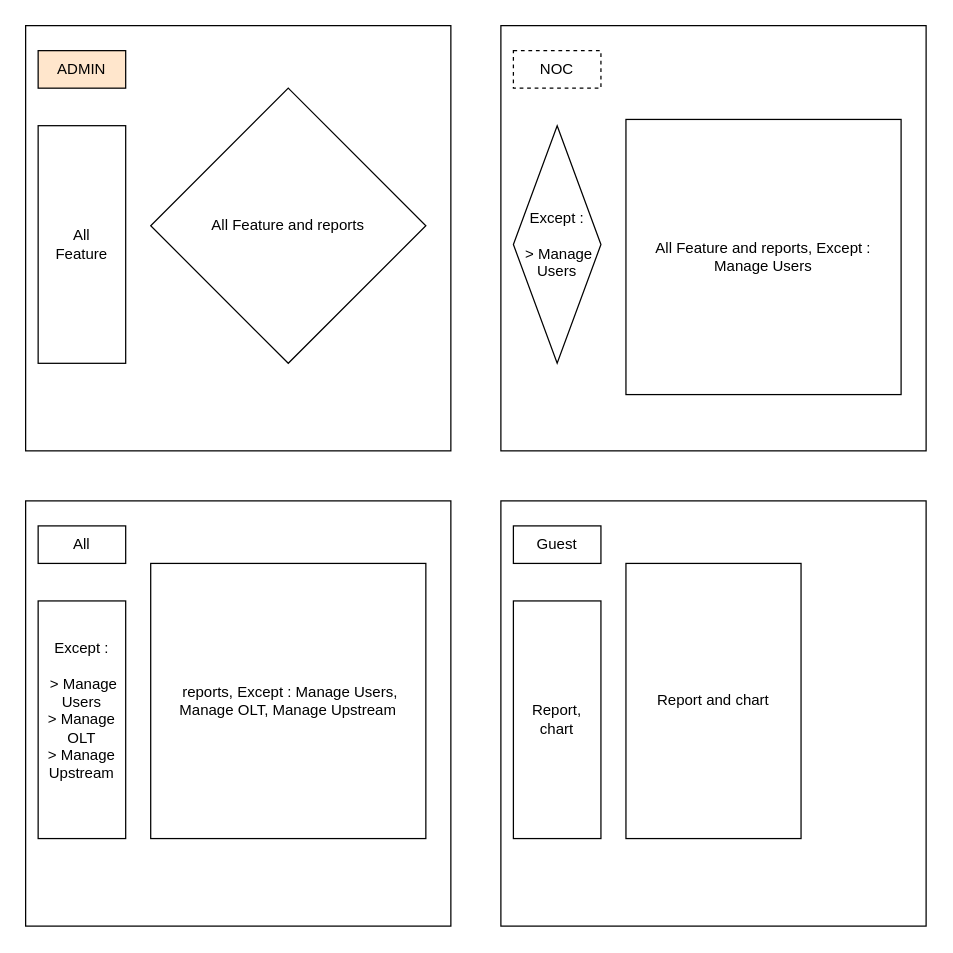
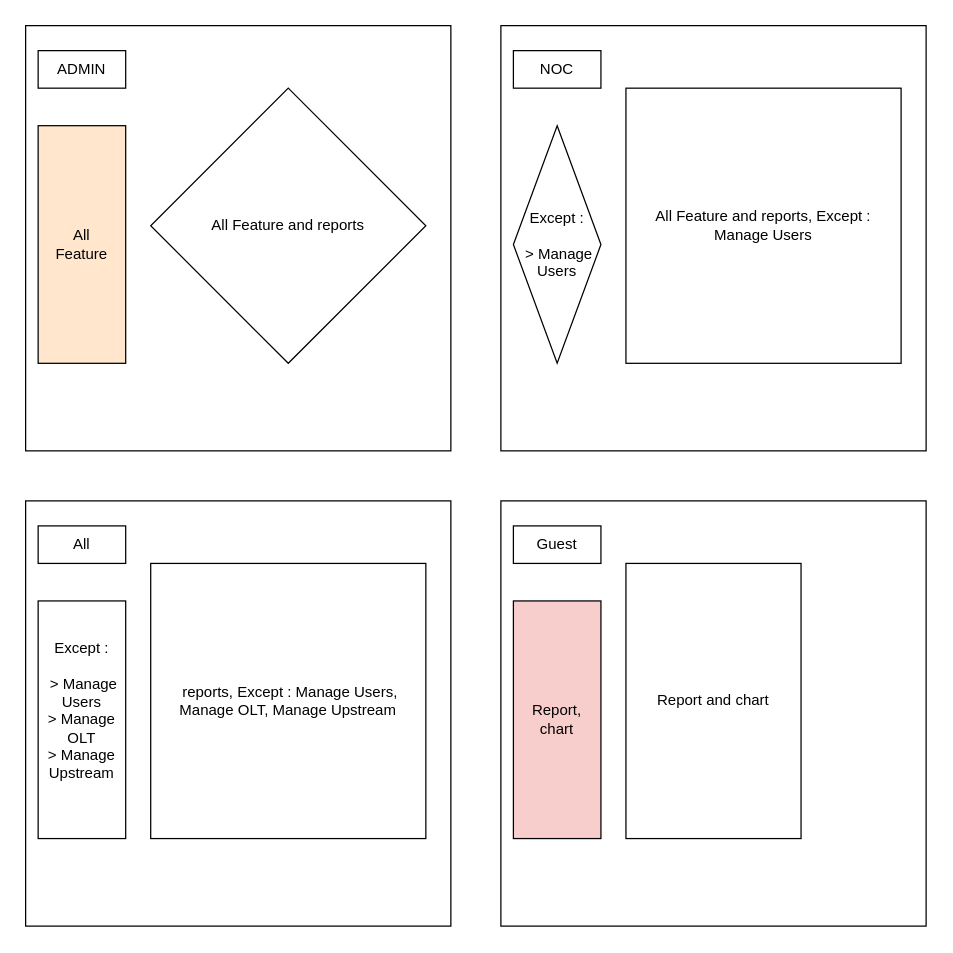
- <mxCell id="3" value="ADMIN" style="rounded=0;whiteSpace=wrap;html=1;fillColor=#ffe6cc;" vertex="1" parent="1"><mxGeometry x="30" y="40" width="70" height="30" as="geometry" /></mxCell>
+ <mxCell id="3" value="ADMIN" style="rounded=0;whiteSpace=wrap;html=1;" vertex="1" parent="1"><mxGeometry x="30" y="40" width="70" height="30" as="geometry" /></mxCell>
- <mxCell id="7" value="NOC" style="rounded=0;whiteSpace=wrap;html=1;dashed=1;" vertex="1" parent="1"><mxGeometry x="410" y="40" width="70" height="30" as="geometry" /></mxCell>
+ <mxCell id="7" value="NOC" style="rounded=0;whiteSpace=wrap;html=1;" vertex="1" parent="1"><mxGeometry x="410" y="40" width="70" height="30" as="geometry" /></mxCell>
- <mxCell id="5" value="All&lt;br&gt;Feature" style="rounded=0;whiteSpace=wrap;html=1;" vertex="1" parent="1"><mxGeometry x="30" y="100" width="70" height="190" as="geometry" /></mxCell>
+ <mxCell id="5" value="All&lt;br&gt;Feature" style="rounded=0;whiteSpace=wrap;html=1;fillColor=#ffe6cc;" vertex="1" parent="1"><mxGeometry x="30" y="100" width="70" height="190" as="geometry" /></mxCell>
- <mxCell id="8" value="All Feature and reports, Except : Manage Users" style="whiteSpace=wrap;html=1;aspect=fixed;" vertex="1" parent="1"><mxGeometry x="500" y="95" width="220" height="220" as="geometry" /></mxCell>
+ <mxCell id="8" value="All Feature and reports, Except : Manage Users" style="whiteSpace=wrap;html=1;aspect=fixed;" vertex="1" parent="1"><mxGeometry x="500" y="70" width="220" height="220" as="geometry" /></mxCell>
- <mxCell id="17" value="&lt;span style=&quot;background-color: initial;&quot;&gt;Report, chart&lt;br&gt;&lt;/span&gt;" style="rounded=0;whiteSpace=wrap;html=1;align=center;" vertex="1" parent="1"><mxGeometry x="410" y="480" width="70" height="190" as="geometry" /></mxCell>
+ <mxCell id="17" value="&lt;span style=&quot;background-color: initial;&quot;&gt;Report, chart&lt;br&gt;&lt;/span&gt;" style="rounded=0;whiteSpace=wrap;html=1;align=center;fillColor=#f8cecc;" vertex="1" parent="1"><mxGeometry x="410" y="480" width="70" height="190" as="geometry" /></mxCell>
